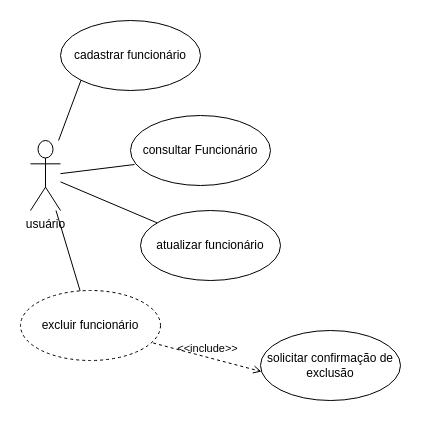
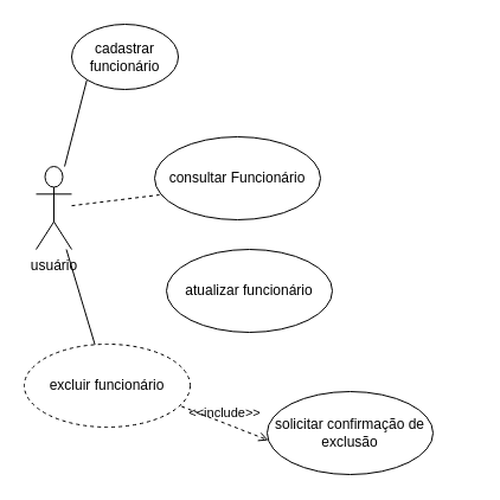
- <mxCell id="6" value="&lt;div style=&quot;&quot;&gt;&lt;span style=&quot;background-color: initial;&quot;&gt;cadastrar funcionário&lt;/span&gt;&lt;/div&gt;" style="ellipse;whiteSpace=wrap;html=1;align=center;" vertex="1" parent="1"><mxGeometry x="60" y="20" width="140" height="70" as="geometry" /></mxCell>
+ <mxCell id="6" value="&lt;div style=&quot;&quot;&gt;&lt;span style=&quot;background-color: initial;&quot;&gt;cadastrar funcionário&lt;/span&gt;&lt;/div&gt;" style="ellipse;whiteSpace=wrap;html=1;align=center;" vertex="1" parent="1"><mxGeometry x="60" y="20" width="90" height="55" as="geometry" /></mxCell>
- <mxCell id="10" style="rounded=0;orthogonalLoop=1;jettySize=auto;html=1;entryX=0.029;entryY=0.7;entryDx=0;entryDy=0;entryPerimeter=0;endArrow=none;endFill=0;" edge="1" parent="1" source="5" target="7"><mxGeometry relative="1" as="geometry" /></mxCell>
+ <mxCell id="10" style="rounded=0;orthogonalLoop=1;jettySize=auto;html=1;entryX=0.029;entryY=0.7;entryDx=0;entryDy=0;entryPerimeter=0;endArrow=none;endFill=0;dashed=1;" edge="1" parent="1" source="5" target="7"><mxGeometry relative="1" as="geometry" /></mxCell>
- <mxCell id="3" style="rounded=0;orthogonalLoop=1;jettySize=auto;html=1;endArrow=none;endFill=0;" edge="1" parent="1" source="5" target="8"><mxGeometry relative="1" as="geometry" /></mxCell>
- <mxCell id="11" value="&lt;div style=&quot;&quot;&gt;solicitar confirmação de exclusão&lt;/div&gt;" style="ellipse;whiteSpace=wrap;html=1;align=center;" vertex="1" parent="1"><mxGeometry x="260" y="330" width="140" height="70" as="geometry" /></mxCell>
+ <mxCell id="11" value="&lt;div style=&quot;&quot;&gt;solicitar confirmação de exclusão&lt;/div&gt;" style="ellipse;whiteSpace=wrap;html=1;align=center;" vertex="1" parent="1"><mxGeometry x="225" y="330" width="140" height="70" as="geometry" /></mxCell>
